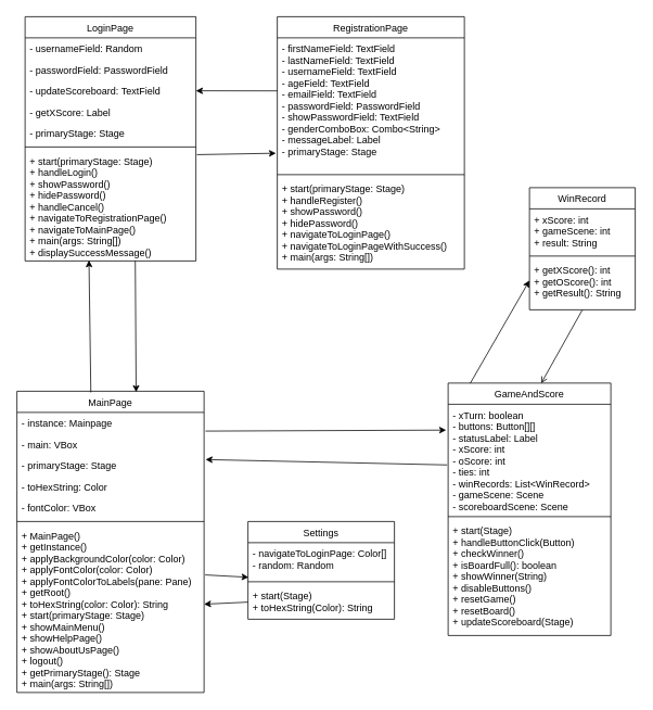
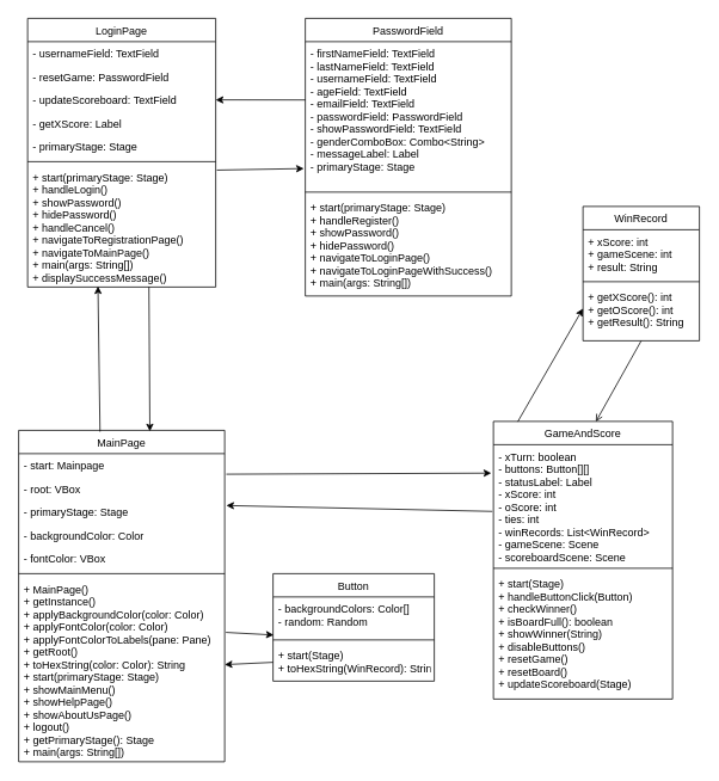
- <mxCell id="18" value="RegistrationPage" style="swimlane;fontStyle=0;align=center;verticalAlign=top;childLayout=stackLayout;horizontal=1;startSize=26;horizontalStack=0;resizeParent=1;resizeLast=0;collapsible=1;marginBottom=0;rounded=0;shadow=0;strokeWidth=1;" vertex="1" parent="1"><mxGeometry x="340" y="20" width="230" height="310" as="geometry"><mxRectangle x="550" y="140" width="160" height="26" as="alternateBounds" /></mxGeometry></mxCell>
+ <mxCell id="18" value="PasswordField" style="swimlane;fontStyle=0;align=center;verticalAlign=top;childLayout=stackLayout;horizontal=1;startSize=26;horizontalStack=0;resizeParent=1;resizeLast=0;collapsible=1;marginBottom=0;rounded=0;shadow=0;strokeWidth=1;" vertex="1" parent="1"><mxGeometry x="340" y="20" width="230" height="310" as="geometry"><mxRectangle x="550" y="140" width="160" height="26" as="alternateBounds" /></mxGeometry></mxCell>
- <mxCell id="11" value="- usernameField: Random&#10;&#10;" style="text;align=left;verticalAlign=top;spacingLeft=4;spacingRight=4;overflow=hidden;rotatable=0;points=[[0,0.5],[1,0.5]];portConstraint=eastwest;" vertex="1" parent="10"><mxGeometry y="26" width="210" height="26" as="geometry" /></mxCell>
+ <mxCell id="11" value="- usernameField: TextField&#10;&#10;" style="text;align=left;verticalAlign=top;spacingLeft=4;spacingRight=4;overflow=hidden;rotatable=0;points=[[0,0.5],[1,0.5]];portConstraint=eastwest;" vertex="1" parent="10"><mxGeometry y="26" width="210" height="26" as="geometry" /></mxCell>
- <mxCell id="12" value="- passwordField: PasswordField" style="text;align=left;verticalAlign=top;spacingLeft=4;spacingRight=4;overflow=hidden;rotatable=0;points=[[0,0.5],[1,0.5]];portConstraint=eastwest;rounded=0;shadow=0;html=0;" vertex="1" parent="10"><mxGeometry y="52" width="210" height="26" as="geometry" /></mxCell>
+ <mxCell id="12" value="- resetGame: PasswordField" style="text;align=left;verticalAlign=top;spacingLeft=4;spacingRight=4;overflow=hidden;rotatable=0;points=[[0,0.5],[1,0.5]];portConstraint=eastwest;rounded=0;shadow=0;html=0;" vertex="1" parent="10"><mxGeometry y="52" width="210" height="26" as="geometry" /></mxCell>
- <mxCell id="3" value="- instance: Mainpage" style="text;align=left;verticalAlign=top;spacingLeft=4;spacingRight=4;overflow=hidden;rotatable=0;points=[[0,0.5],[1,0.5]];portConstraint=eastwest;" parent="2" vertex="1"><mxGeometry y="26" width="230" height="26" as="geometry" /></mxCell>
+ <mxCell id="3" value="- start: Mainpage" style="text;align=left;verticalAlign=top;spacingLeft=4;spacingRight=4;overflow=hidden;rotatable=0;points=[[0,0.5],[1,0.5]];portConstraint=eastwest;" parent="2" vertex="1"><mxGeometry y="26" width="230" height="26" as="geometry" /></mxCell>
- <mxCell id="4" value="- main: VBox" style="text;align=left;verticalAlign=top;spacingLeft=4;spacingRight=4;overflow=hidden;rotatable=0;points=[[0,0.5],[1,0.5]];portConstraint=eastwest;rounded=0;shadow=0;html=0;" parent="2" vertex="1"><mxGeometry y="52" width="230" height="26" as="geometry" /></mxCell>
+ <mxCell id="4" value="- root: VBox" style="text;align=left;verticalAlign=top;spacingLeft=4;spacingRight=4;overflow=hidden;rotatable=0;points=[[0,0.5],[1,0.5]];portConstraint=eastwest;rounded=0;shadow=0;html=0;" parent="2" vertex="1"><mxGeometry y="52" width="230" height="26" as="geometry" /></mxCell>
- <mxCell id="6" value="- toHexString: Color" style="text;align=left;verticalAlign=top;spacingLeft=4;spacingRight=4;overflow=hidden;rotatable=0;points=[[0,0.5],[1,0.5]];portConstraint=eastwest;rounded=0;shadow=0;html=0;" parent="2" vertex="1"><mxGeometry y="104" width="230" height="26" as="geometry" /></mxCell>
+ <mxCell id="6" value="- backgroundColor: Color" style="text;align=left;verticalAlign=top;spacingLeft=4;spacingRight=4;overflow=hidden;rotatable=0;points=[[0,0.5],[1,0.5]];portConstraint=eastwest;rounded=0;shadow=0;html=0;" parent="2" vertex="1"><mxGeometry y="104" width="230" height="26" as="geometry" /></mxCell>
- <mxCell id="30" value="Settings" style="swimlane;fontStyle=0;align=center;verticalAlign=top;childLayout=stackLayout;horizontal=1;startSize=26;horizontalStack=0;resizeParent=1;resizeLast=0;collapsible=1;marginBottom=0;rounded=0;shadow=0;strokeWidth=1;" vertex="1" parent="1"><mxGeometry x="304" y="640" width="180" height="120" as="geometry"><mxRectangle x="550" y="140" width="160" height="26" as="alternateBounds" /></mxGeometry></mxCell>
+ <mxCell id="30" value="Button" style="swimlane;fontStyle=0;align=center;verticalAlign=top;childLayout=stackLayout;horizontal=1;startSize=26;horizontalStack=0;resizeParent=1;resizeLast=0;collapsible=1;marginBottom=0;rounded=0;shadow=0;strokeWidth=1;" vertex="1" parent="1"><mxGeometry x="304" y="640" width="180" height="120" as="geometry"><mxRectangle x="550" y="140" width="160" height="26" as="alternateBounds" /></mxGeometry></mxCell>
- <mxCell id="31" value="- navigateToLoginPage: Color[] &#10;- random: Random" style="text;align=left;verticalAlign=top;spacingLeft=4;spacingRight=4;overflow=hidden;rotatable=0;points=[[0,0.5],[1,0.5]];portConstraint=eastwest;" vertex="1" parent="30"><mxGeometry y="26" width="180" height="44" as="geometry" /></mxCell>
+ <mxCell id="31" value="- backgroundColors: Color[] &#10;- random: Random" style="text;align=left;verticalAlign=top;spacingLeft=4;spacingRight=4;overflow=hidden;rotatable=0;points=[[0,0.5],[1,0.5]];portConstraint=eastwest;" vertex="1" parent="30"><mxGeometry y="26" width="180" height="44" as="geometry" /></mxCell>
- <mxCell id="33" value="+ start(Stage) &#10;+ toHexString(Color): String&#10;" style="text;align=left;verticalAlign=top;spacingLeft=4;spacingRight=4;overflow=hidden;rotatable=0;points=[[0,0.5],[1,0.5]];portConstraint=eastwest;" vertex="1" parent="30"><mxGeometry y="78" width="180" height="42" as="geometry" /></mxCell>
+ <mxCell id="33" value="+ start(Stage) &#10;+ toHexString(WinRecord): String&#10;" style="text;align=left;verticalAlign=top;spacingLeft=4;spacingRight=4;overflow=hidden;rotatable=0;points=[[0,0.5],[1,0.5]];portConstraint=eastwest;" vertex="1" parent="30"><mxGeometry y="78" width="180" height="42" as="geometry" /></mxCell>
